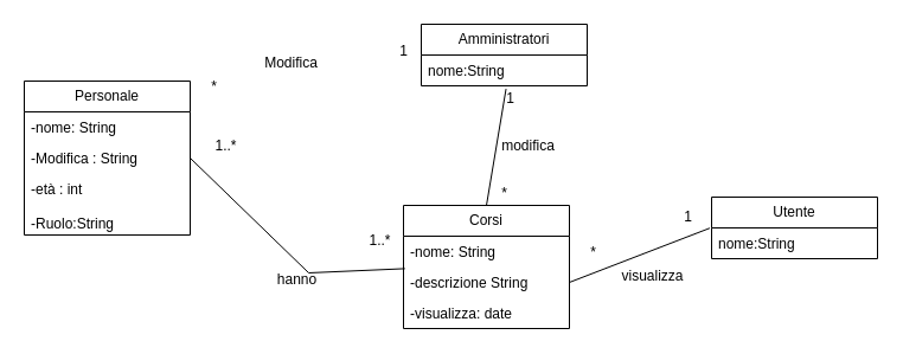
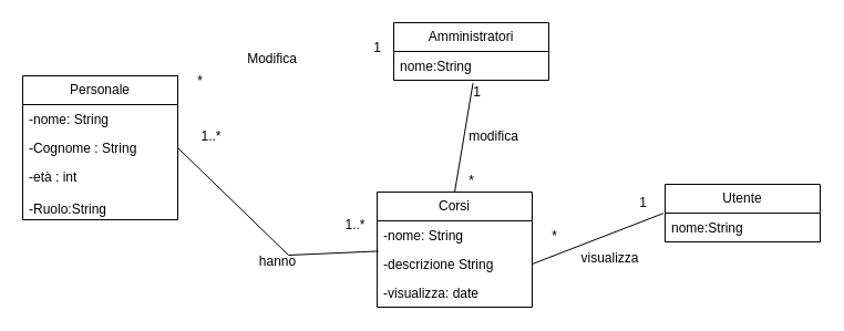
- <mxCell id="8" value="-Modifica : String" style="text;strokeColor=none;fillColor=none;align=left;verticalAlign=top;spacingLeft=4;spacingRight=4;overflow=hidden;rotatable=0;points=[[0,0.5],[1,0.5]];portConstraint=eastwest;whiteSpace=wrap;html=1;" vertex="1" parent="6"><mxGeometry y="52" width="140" height="26" as="geometry" /></mxCell>
+ <mxCell id="8" value="-Cognome : String" style="text;strokeColor=none;fillColor=none;align=left;verticalAlign=top;spacingLeft=4;spacingRight=4;overflow=hidden;rotatable=0;points=[[0,0.5],[1,0.5]];portConstraint=eastwest;whiteSpace=wrap;html=1;" vertex="1" parent="6"><mxGeometry y="52" width="140" height="26" as="geometry" /></mxCell>
